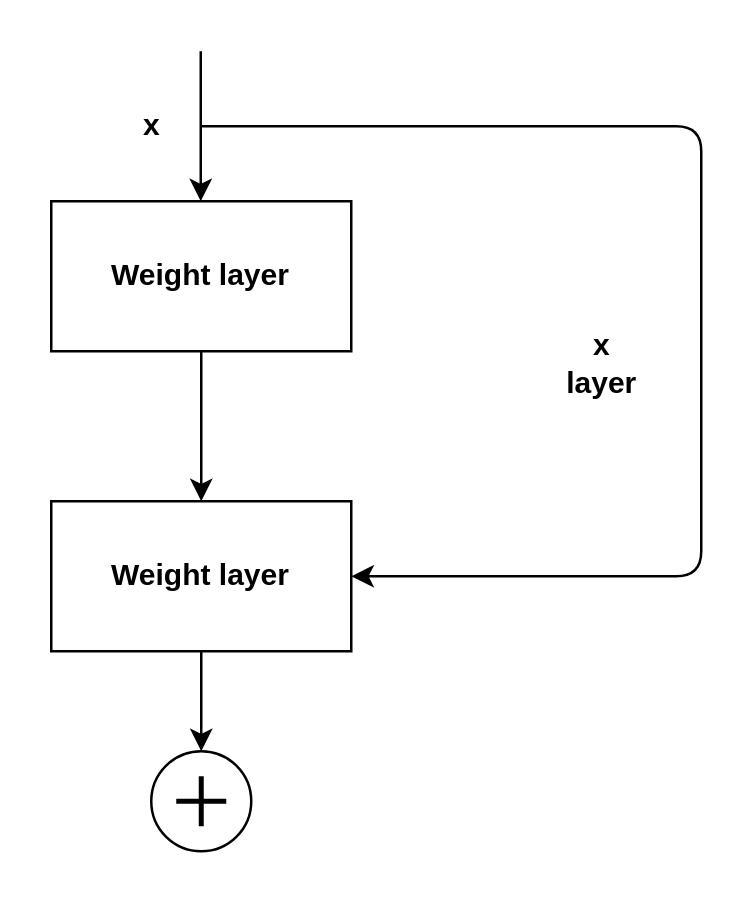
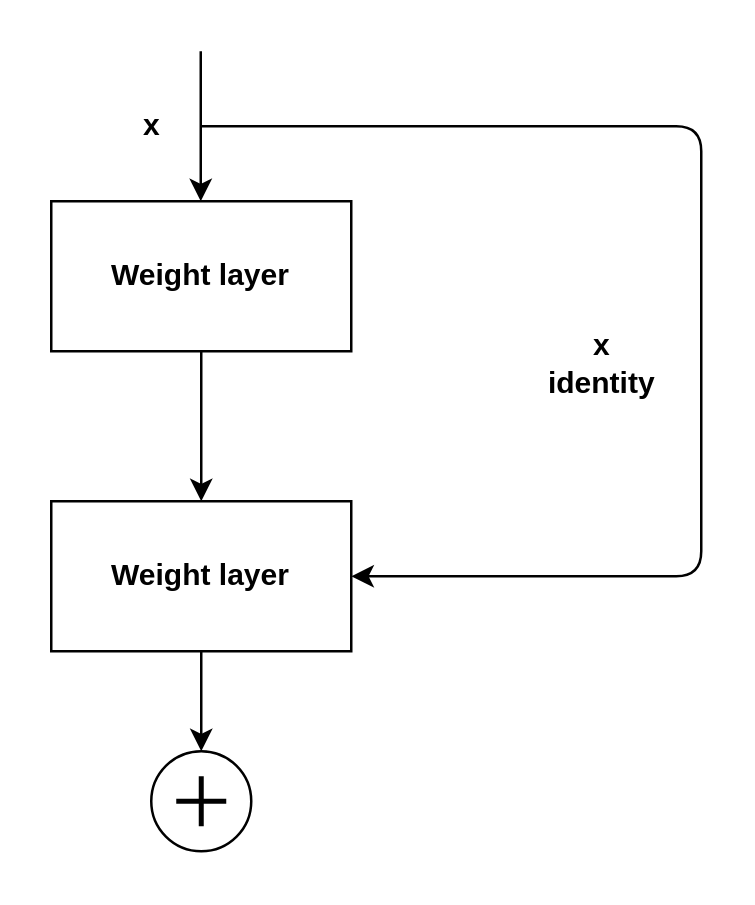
- <mxCell id="12" value="&lt;div&gt;&lt;b&gt;x&lt;br&gt;&lt;/b&gt;&lt;/div&gt;&lt;div&gt;&lt;b&gt;layer&lt;/b&gt;&lt;/div&gt;" style="text;html=1;align=center;verticalAlign=middle;resizable=0;points=[];autosize=1;strokeColor=none;fillColor=none;" vertex="1" parent="1"><mxGeometry x="210" y="130" width="60" height="30" as="geometry" /></mxCell>
+ <mxCell id="12" value="&lt;div&gt;&lt;b&gt;x&lt;br&gt;&lt;/b&gt;&lt;/div&gt;&lt;div&gt;&lt;b&gt;identity&lt;/b&gt;&lt;/div&gt;" style="text;html=1;align=center;verticalAlign=middle;resizable=0;points=[];autosize=1;strokeColor=none;fillColor=none;" vertex="1" parent="1"><mxGeometry x="210" y="130" width="60" height="30" as="geometry" /></mxCell>
